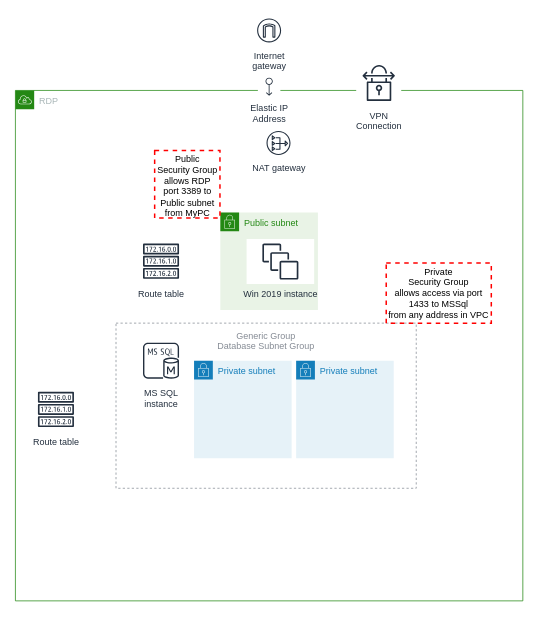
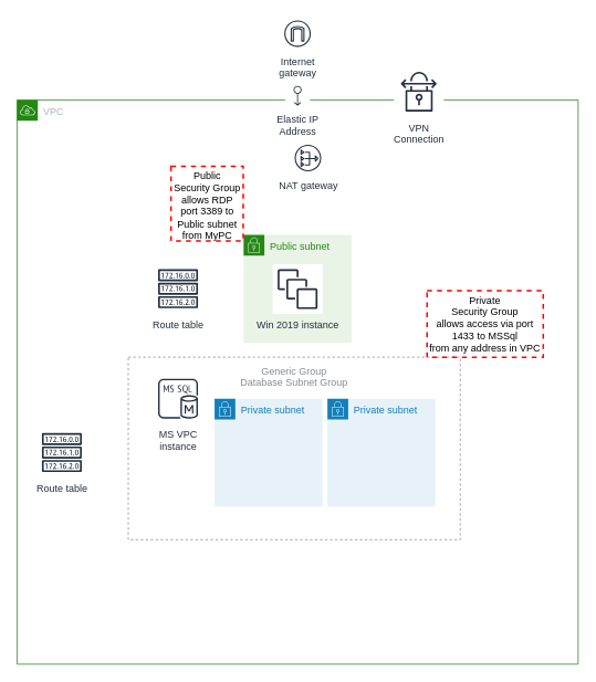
- <mxCell id="3" value="RDP" style="points=[[0,0],[0.25,0],[0.5,0],[0.75,0],[1,0],[1,0.25],[1,0.5],[1,0.75],[1,1],[0.75,1],[0.5,1],[0.25,1],[0,1],[0,0.75],[0,0.5],[0,0.25]];outlineConnect=0;gradientColor=none;html=1;whiteSpace=wrap;fontSize=12;fontStyle=0;shape=mxgraph.aws4.group;grIcon=mxgraph.aws4.group_vpc;strokeColor=#248814;fillColor=none;verticalAlign=top;align=left;spacingLeft=30;fontColor=#AAB7B8;dashed=0;" vertex="1" parent="1"><mxGeometry x="20" y="120" width="676" height="680" as="geometry" /></mxCell>
+ <mxCell id="3" value="VPC" style="points=[[0,0],[0.25,0],[0.5,0],[0.75,0],[1,0],[1,0.25],[1,0.5],[1,0.75],[1,1],[0.75,1],[0.5,1],[0.25,1],[0,1],[0,0.75],[0,0.5],[0,0.25]];outlineConnect=0;gradientColor=none;html=1;whiteSpace=wrap;fontSize=12;fontStyle=0;shape=mxgraph.aws4.group;grIcon=mxgraph.aws4.group_vpc;strokeColor=#248814;fillColor=none;verticalAlign=top;align=left;spacingLeft=30;fontColor=#AAB7B8;dashed=0;" vertex="1" parent="1"><mxGeometry x="20" y="120" width="676" height="680" as="geometry" /></mxCell>
- <mxCell id="16" value="Win 2019 instance" style="outlineConnect=0;fontColor=#232F3E;gradientColor=none;strokeColor=#232F3E;fillColor=#ffffff;dashed=0;verticalLabelPosition=bottom;verticalAlign=top;align=center;html=1;fontSize=12;fontStyle=0;aspect=fixed;shape=mxgraph.aws4.resourceIcon;resIcon=mxgraph.aws4.instances;" vertex="1" parent="1"><mxGeometry x="328" y="318" width="90" height="60" as="geometry" /></mxCell>
+ <mxCell id="16" value="Win 2019 instance" style="outlineConnect=0;fontColor=#232F3E;gradientColor=none;strokeColor=#232F3E;fillColor=#ffffff;dashed=0;verticalLabelPosition=bottom;verticalAlign=top;align=center;html=1;fontSize=12;fontStyle=0;aspect=fixed;shape=mxgraph.aws4.resourceIcon;resIcon=mxgraph.aws4.instances;" vertex="1" parent="1"><mxGeometry x="328" y="318" width="60" height="60" as="geometry" /></mxCell>
- <mxCell id="15" value="MS SQL&#10;instance" style="outlineConnect=0;fontColor=#232F3E;gradientColor=none;strokeColor=#232F3E;fillColor=#ffffff;dashed=0;verticalLabelPosition=bottom;verticalAlign=top;align=center;html=1;fontSize=12;fontStyle=0;aspect=fixed;shape=mxgraph.aws4.resourceIcon;resIcon=mxgraph.aws4.ms_sql_instance;" vertex="1" parent="1"><mxGeometry x="184" y="450" width="60" height="60" as="geometry" /></mxCell>
+ <mxCell id="15" value="MS VPC&#10;instance" style="outlineConnect=0;fontColor=#232F3E;gradientColor=none;strokeColor=#232F3E;fillColor=#ffffff;dashed=0;verticalLabelPosition=bottom;verticalAlign=top;align=center;html=1;fontSize=12;fontStyle=0;aspect=fixed;shape=mxgraph.aws4.resourceIcon;resIcon=mxgraph.aws4.ms_sql_instance;" vertex="1" parent="1"><mxGeometry x="184" y="450" width="60" height="60" as="geometry" /></mxCell>
